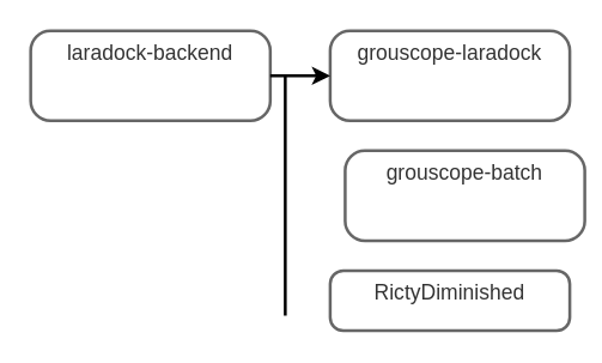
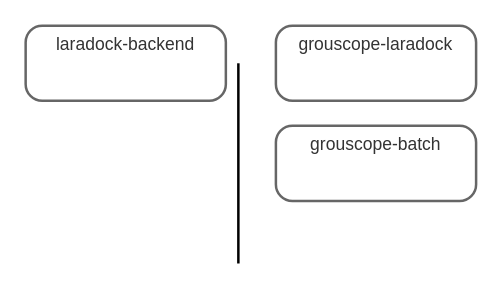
- <mxCell id="6" value="" style="endArrow=classic;html=1;strokeColor=#000000;strokeWidth=2;exitX=1;exitY=0.5;exitDx=0;exitDy=0;entryX=0;entryY=0.5;entryDx=0;entryDy=0;" edge="1" parent="1" source="2" target="4"><mxGeometry width="50" height="50" relative="1" as="geometry"><mxPoint x="540" y="220" as="sourcePoint" /><mxPoint x="620" y="220" as="targetPoint" /></mxGeometry></mxCell>
- <mxCell id="3" value="&lt;span style=&quot;font-size: 14px&quot;&gt;grouscope-batch&lt;/span&gt;" style="rounded=1;whiteSpace=wrap;html=1;fillColor=#FFFFFF;strokeColor=#666666;fontColor=#333333;strokeWidth=2;align=center;verticalAlign=top;arcSize=22;" vertex="1" parent="1"><mxGeometry x="230" y="100" width="160" height="60" as="geometry" /></mxCell>
+ <mxCell id="3" value="&lt;span style=&quot;font-size: 14px&quot;&gt;grouscope-batch&lt;/span&gt;" style="rounded=1;whiteSpace=wrap;html=1;fillColor=#FFFFFF;strokeColor=#666666;fontColor=#333333;strokeWidth=2;align=center;verticalAlign=top;arcSize=22;" vertex="1" parent="1"><mxGeometry x="220" y="100" width="160" height="60" as="geometry" /></mxCell>
- <mxCell id="5" value="&lt;span style=&quot;font-size: 14px&quot;&gt;RictyDiminished&lt;/span&gt;" style="rounded=1;whiteSpace=wrap;html=1;fillColor=#FFFFFF;strokeColor=#666666;fontColor=#333333;strokeWidth=2;align=center;verticalAlign=top;arcSize=22;" vertex="1" parent="1"><mxGeometry x="220" y="180" width="160" height="40" as="geometry" /></mxCell>
